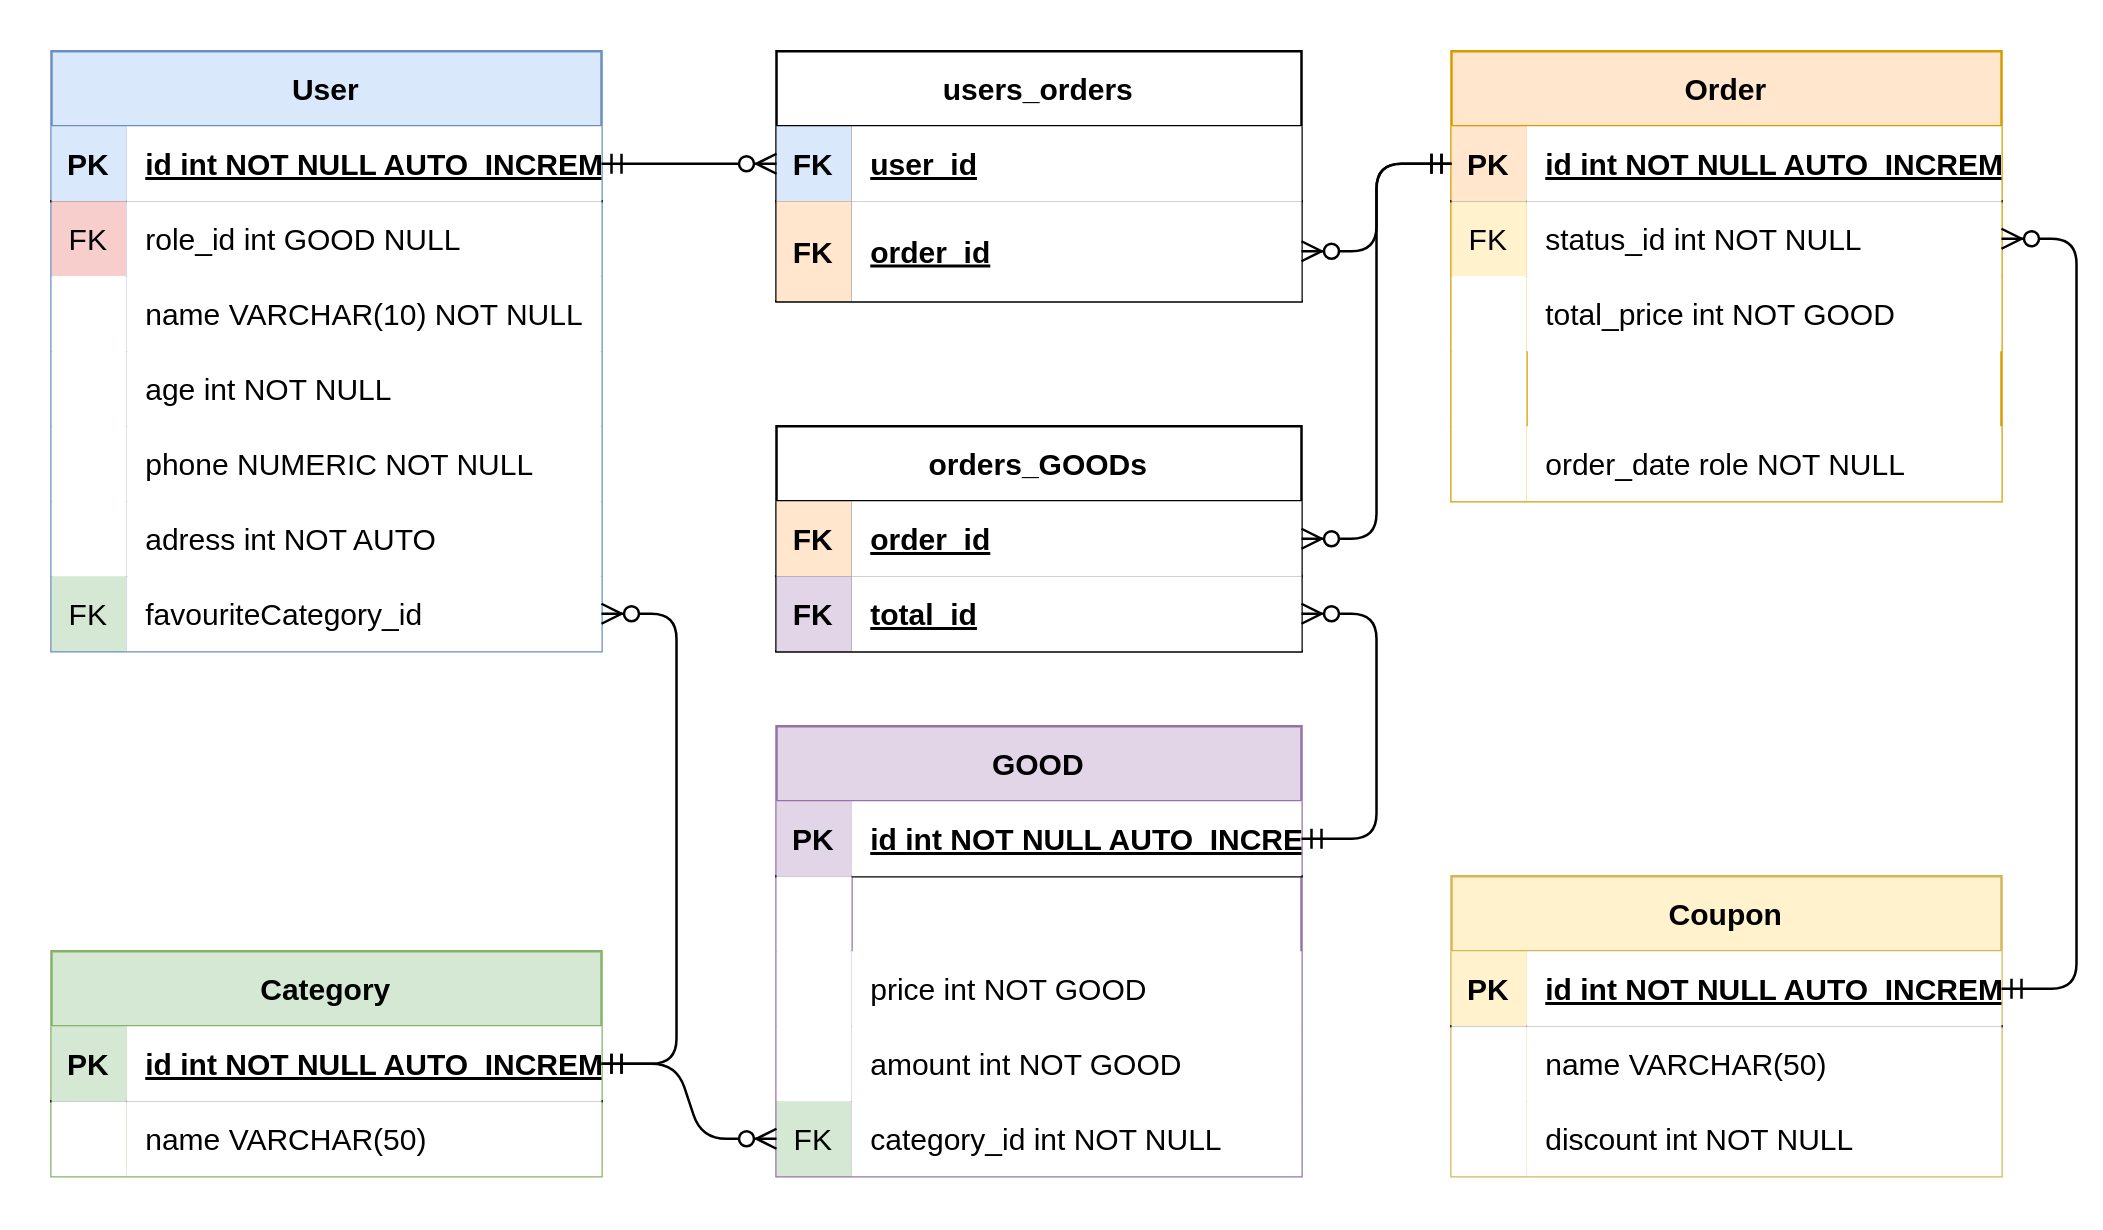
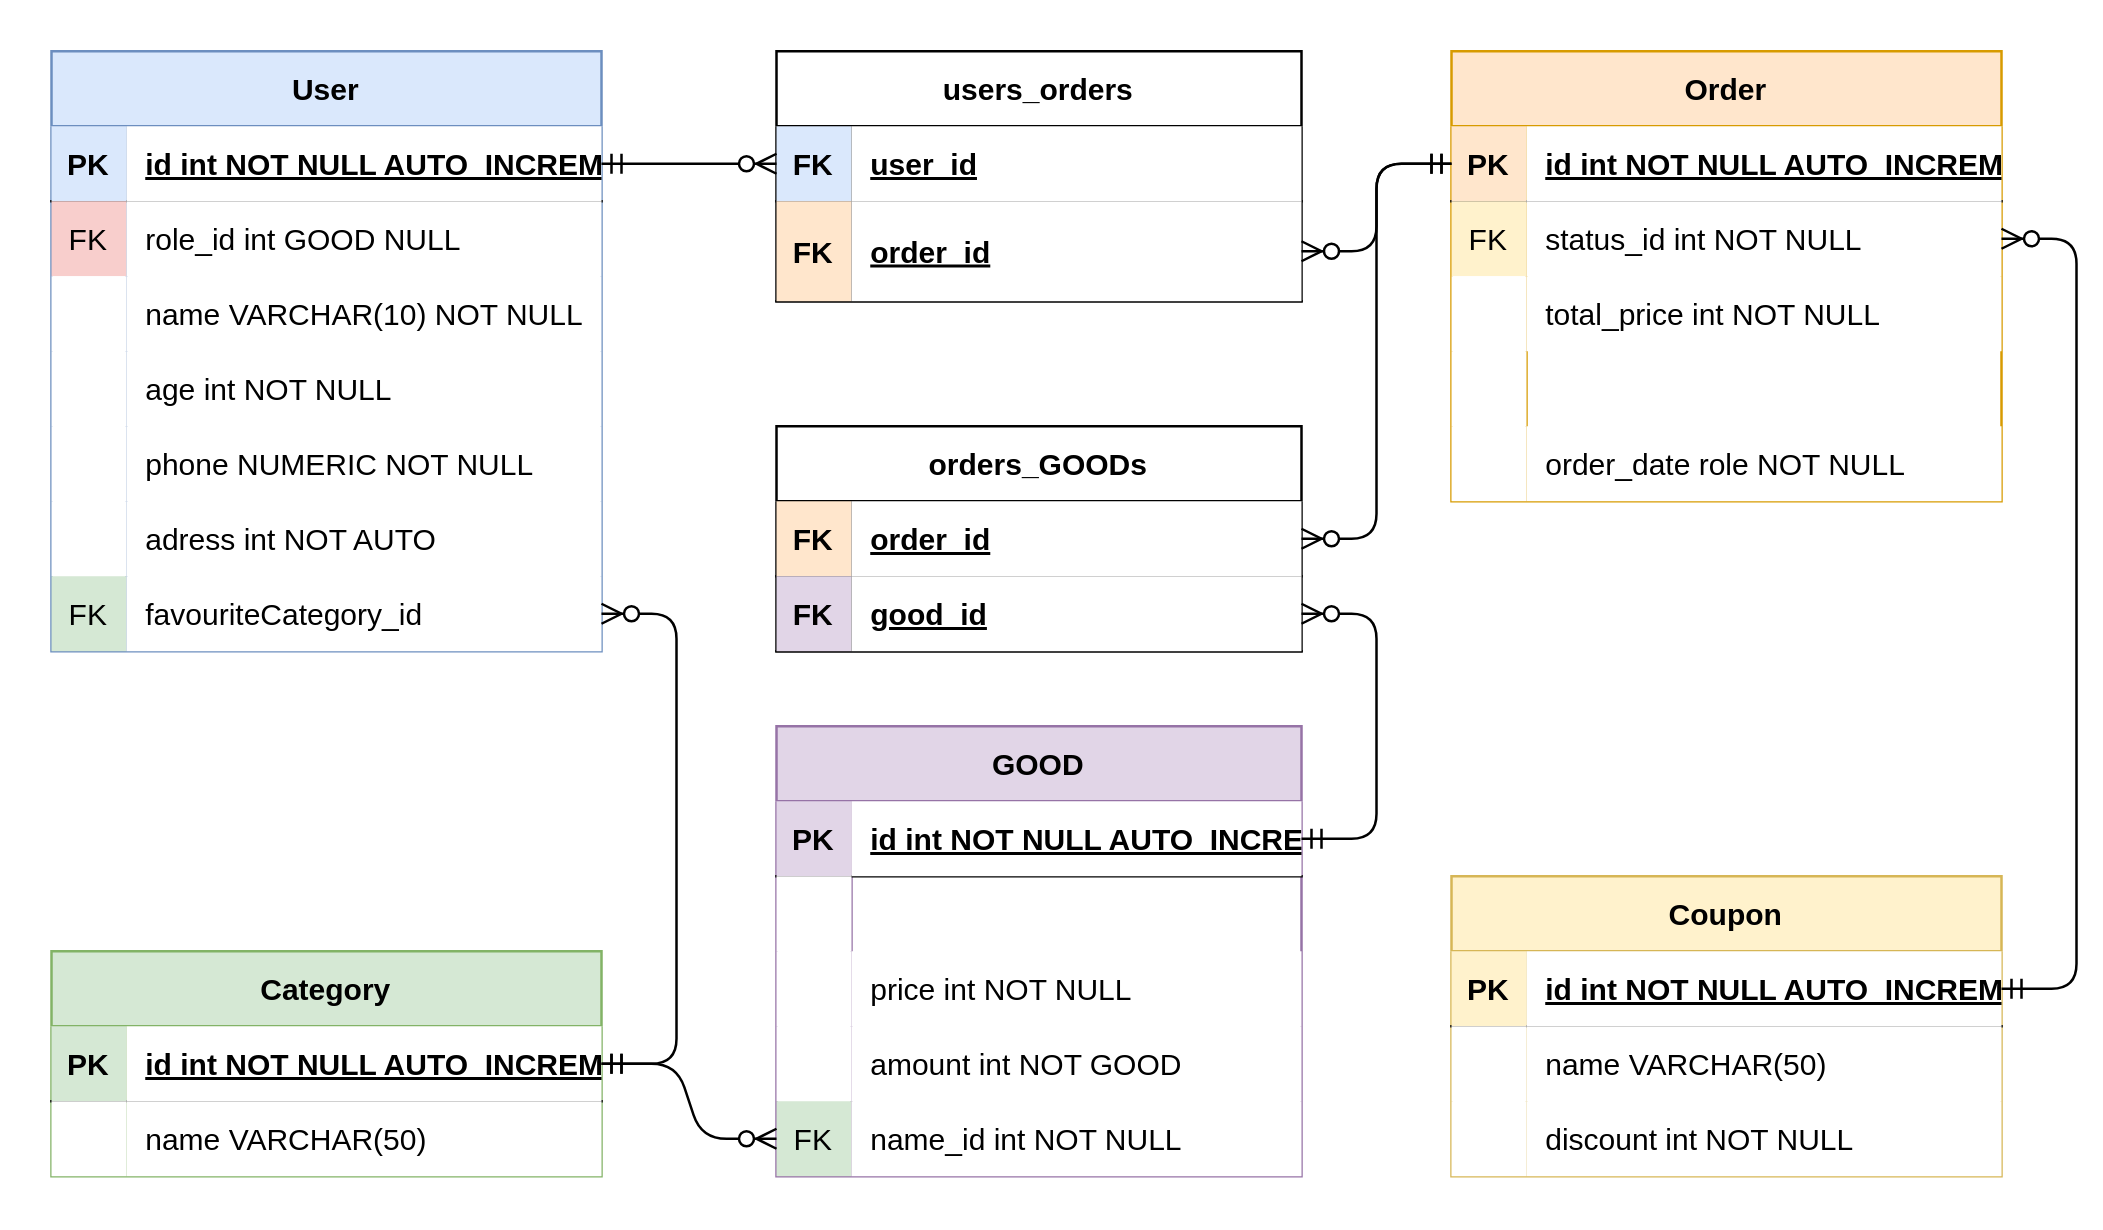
- <mxCell id="50" value="total_price int NOT GOOD" style="shape=partialRectangle;overflow=hidden;connectable=0;top=0;left=0;bottom=0;right=0;align=left;spacingLeft=6;" parent="48" vertex="1"><mxGeometry x="30" width="190" height="30" as="geometry" /></mxCell>
+ <mxCell id="50" value="total_price int NOT NULL" style="shape=partialRectangle;overflow=hidden;connectable=0;top=0;left=0;bottom=0;right=0;align=left;spacingLeft=6;" parent="48" vertex="1"><mxGeometry x="30" width="190" height="30" as="geometry" /></mxCell>
- <mxCell id="77" value="total_id" style="shape=partialRectangle;connectable=0;top=0;left=0;bottom=0;right=0;align=left;spacingLeft=6;fontStyle=5;overflow=hidden;" parent="75" vertex="1"><mxGeometry x="30" width="180" height="30" as="geometry" /></mxCell>
+ <mxCell id="77" value="good_id" style="shape=partialRectangle;connectable=0;top=0;left=0;bottom=0;right=0;align=left;spacingLeft=6;fontStyle=5;overflow=hidden;" parent="75" vertex="1"><mxGeometry x="30" width="180" height="30" as="geometry" /></mxCell>
- <mxCell id="64" value="price int NOT GOOD" style="shape=partialRectangle;overflow=hidden;connectable=0;top=0;left=0;bottom=0;right=0;align=left;spacingLeft=6;" parent="62" vertex="1"><mxGeometry x="30" width="180" height="30" as="geometry" /></mxCell>
+ <mxCell id="64" value="price int NOT NULL" style="shape=partialRectangle;overflow=hidden;connectable=0;top=0;left=0;bottom=0;right=0;align=left;spacingLeft=6;" parent="62" vertex="1"><mxGeometry x="30" width="180" height="30" as="geometry" /></mxCell>
- <mxCell id="70" value="category_id int NOT NULL" style="shape=partialRectangle;overflow=hidden;connectable=0;top=0;left=0;bottom=0;right=0;align=left;spacingLeft=6;" parent="68" vertex="1"><mxGeometry x="30" width="180" height="30" as="geometry" /></mxCell>
+ <mxCell id="70" value="name_id int NOT NULL" style="shape=partialRectangle;overflow=hidden;connectable=0;top=0;left=0;bottom=0;right=0;align=left;spacingLeft=6;" parent="68" vertex="1"><mxGeometry x="30" width="180" height="30" as="geometry" /></mxCell>
